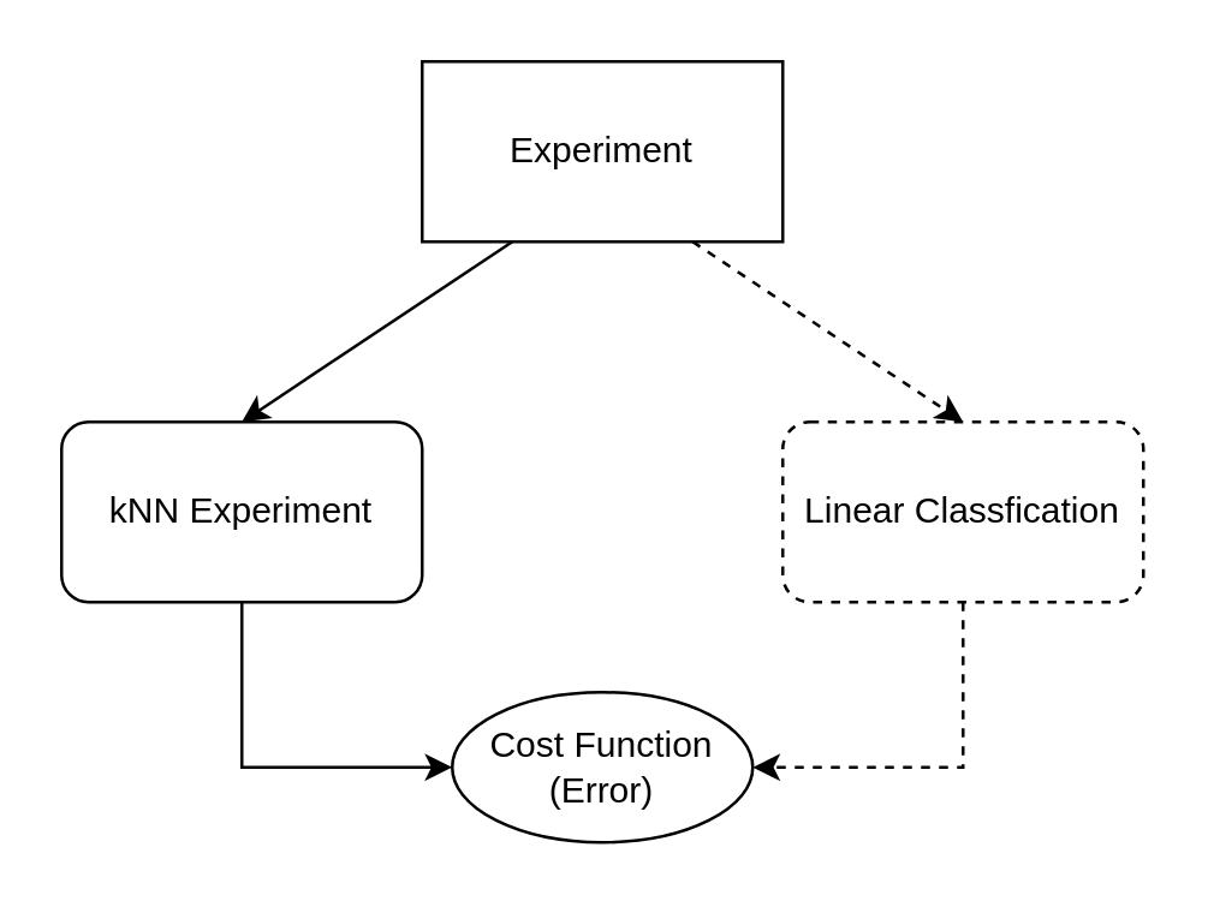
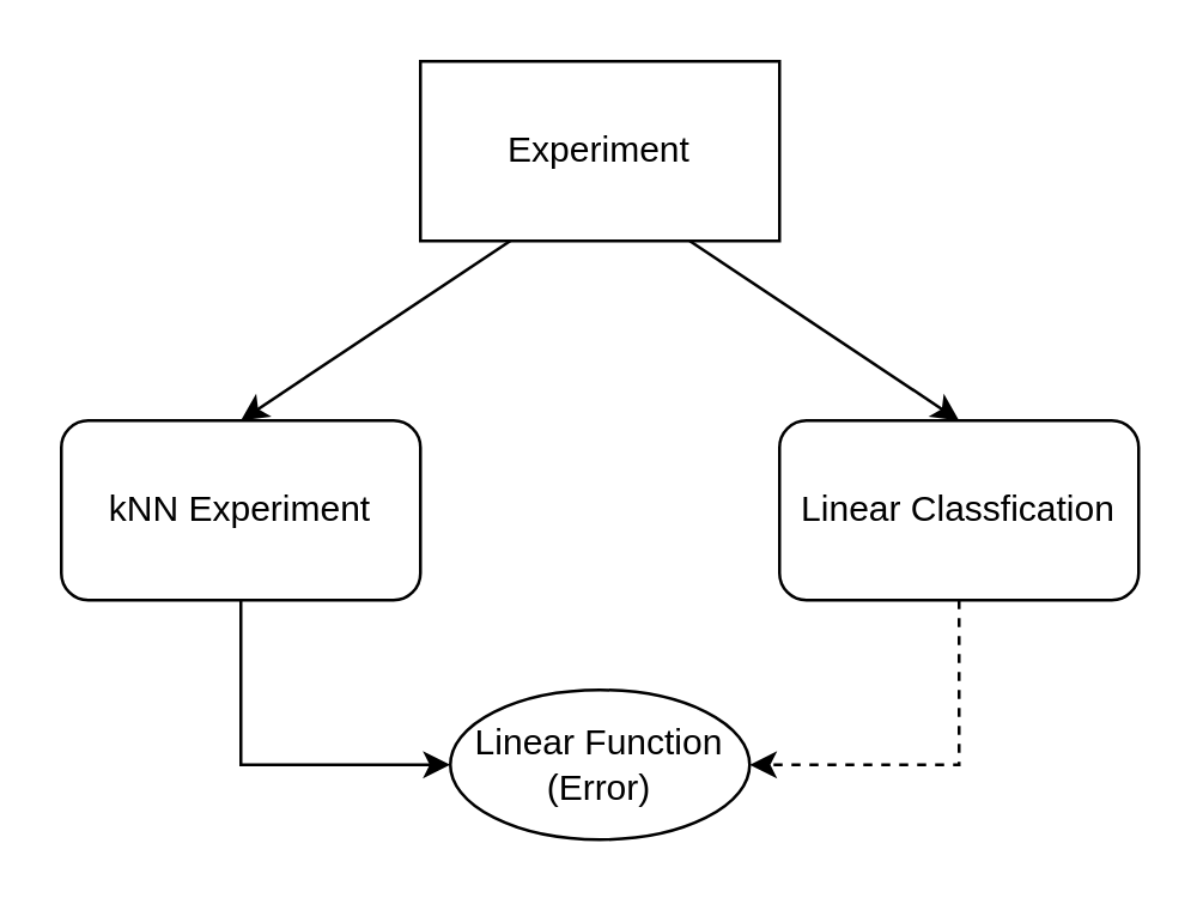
- <mxCell id="9" value="" style="endArrow=classic;html=1;exitX=0.75;exitY=1;exitDx=0;exitDy=0;entryX=0.5;entryY=0;entryDx=0;entryDy=0;dashed=1;" edge="1" parent="1" source="2" target="4"><mxGeometry width="50" height="50" relative="1" as="geometry"><mxPoint x="20" y="390" as="sourcePoint" /><mxPoint x="70" y="340" as="targetPoint" /></mxGeometry></mxCell>
+ <mxCell id="9" value="" style="endArrow=classic;html=1;exitX=0.75;exitY=1;exitDx=0;exitDy=0;entryX=0.5;entryY=0;entryDx=0;entryDy=0;" edge="1" parent="1" source="2" target="4"><mxGeometry width="50" height="50" relative="1" as="geometry"><mxPoint x="20" y="390" as="sourcePoint" /><mxPoint x="70" y="340" as="targetPoint" /></mxGeometry></mxCell>
- <mxCell id="4" value="Linear Classfication" style="rounded=1;whiteSpace=wrap;html=1;dashed=1;" vertex="1" parent="1"><mxGeometry x="260" y="140" width="120" height="60" as="geometry" /></mxCell>
+ <mxCell id="4" value="Linear Classfication" style="rounded=1;whiteSpace=wrap;html=1;" vertex="1" parent="1"><mxGeometry x="260" y="140" width="120" height="60" as="geometry" /></mxCell>
- <mxCell id="7" value="Cost Function (Error)" style="ellipse;whiteSpace=wrap;html=1;" vertex="1" parent="1"><mxGeometry x="150" y="230" width="100" height="50" as="geometry" /></mxCell>
+ <mxCell id="7" value="Linear Function (Error)" style="ellipse;whiteSpace=wrap;html=1;" vertex="1" parent="1"><mxGeometry x="150" y="230" width="100" height="50" as="geometry" /></mxCell>
